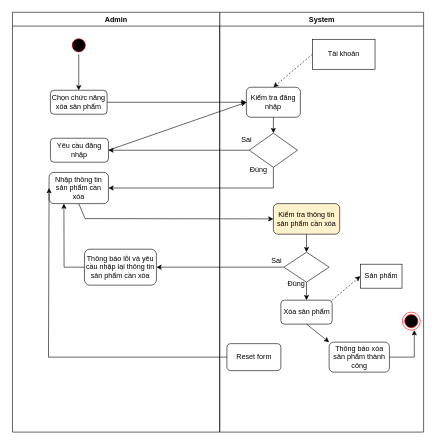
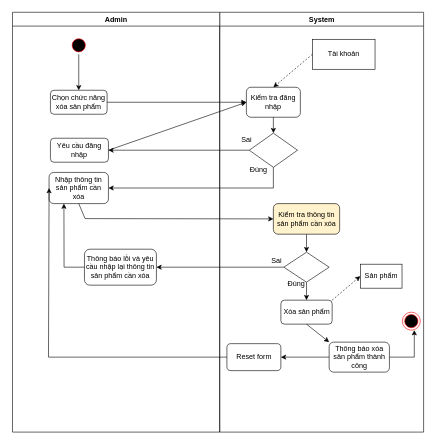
+ <mxCell id="21" value="" style="endArrow=classic;html=1;rounded=0;exitX=0;exitY=0.5;exitDx=0;exitDy=0;entryX=1;entryY=0.5;entryDx=0;entryDy=0;" edge="1" parent="2" source="16" target="22"><mxGeometry width="50" height="50" relative="1" as="geometry"><mxPoint x="44.5" y="630" as="sourcePoint" /><mxPoint x="94.5" y="575" as="targetPoint" /></mxGeometry></mxCell>
